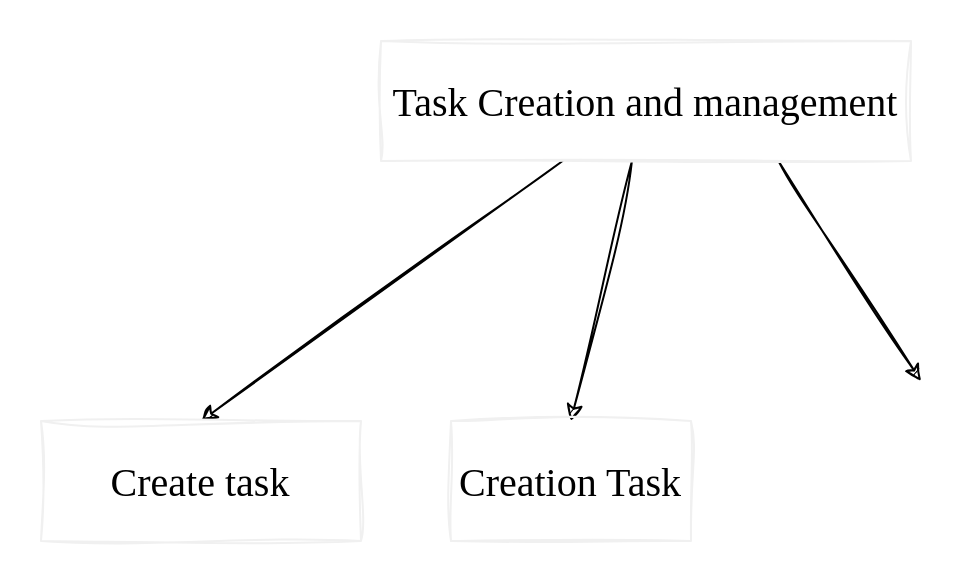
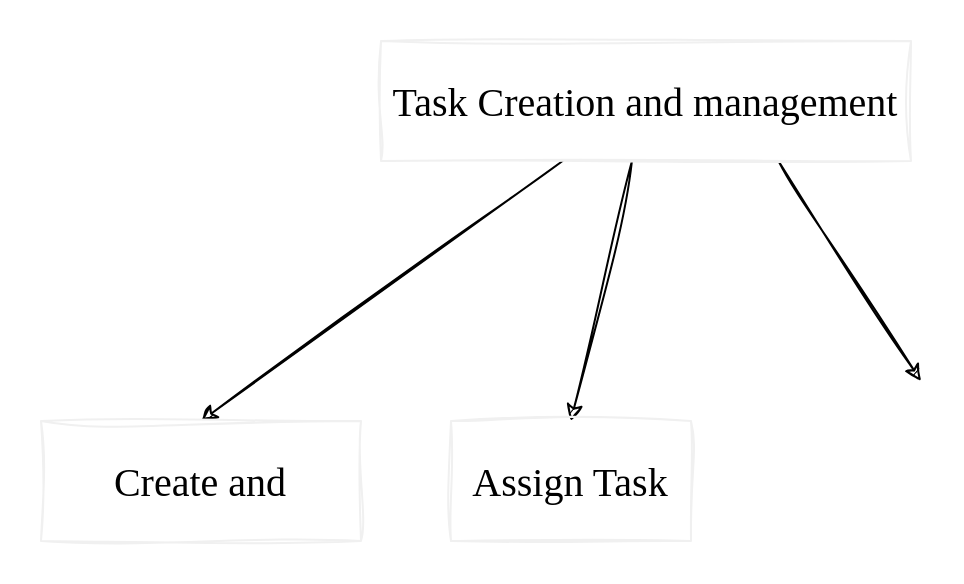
- <mxCell id="6" value="Create task" style="rounded=0;whiteSpace=wrap;html=1;sketch=1;hachureGap=4;jiggle=2;curveFitting=1;strokeColor=#F0F0F0;fontFamily=Architects Daughter;fontSource=https%3A%2F%2Ffonts.googleapis.com%2Fcss%3Ffamily%3DArchitects%2BDaughter;fontSize=20;" vertex="1" parent="1"><mxGeometry x="20" y="210" width="160" height="60" as="geometry" /></mxCell>
+ <mxCell id="6" value="Create and" style="rounded=0;whiteSpace=wrap;html=1;sketch=1;hachureGap=4;jiggle=2;curveFitting=1;strokeColor=#F0F0F0;fontFamily=Architects Daughter;fontSource=https%3A%2F%2Ffonts.googleapis.com%2Fcss%3Ffamily%3DArchitects%2BDaughter;fontSize=20;" vertex="1" parent="1"><mxGeometry x="20" y="210" width="160" height="60" as="geometry" /></mxCell>
- <mxCell id="7" value="Creation Task" style="rounded=0;whiteSpace=wrap;html=1;sketch=1;hachureGap=4;jiggle=2;curveFitting=1;strokeColor=#F0F0F0;fontFamily=Architects Daughter;fontSource=https%3A%2F%2Ffonts.googleapis.com%2Fcss%3Ffamily%3DArchitects%2BDaughter;fontSize=20;" vertex="1" parent="1"><mxGeometry x="225" y="210" width="120" height="60" as="geometry" /></mxCell>
+ <mxCell id="7" value="Assign Task" style="rounded=0;whiteSpace=wrap;html=1;sketch=1;hachureGap=4;jiggle=2;curveFitting=1;strokeColor=#F0F0F0;fontFamily=Architects Daughter;fontSource=https%3A%2F%2Ffonts.googleapis.com%2Fcss%3Ffamily%3DArchitects%2BDaughter;fontSize=20;" vertex="1" parent="1"><mxGeometry x="225" y="210" width="120" height="60" as="geometry" /></mxCell>
